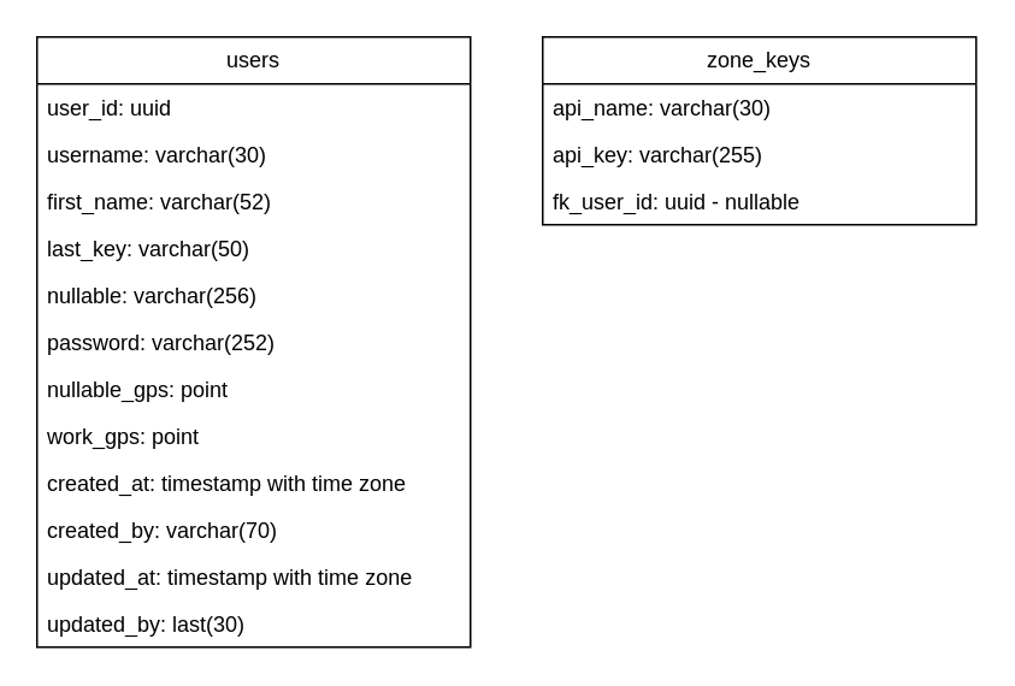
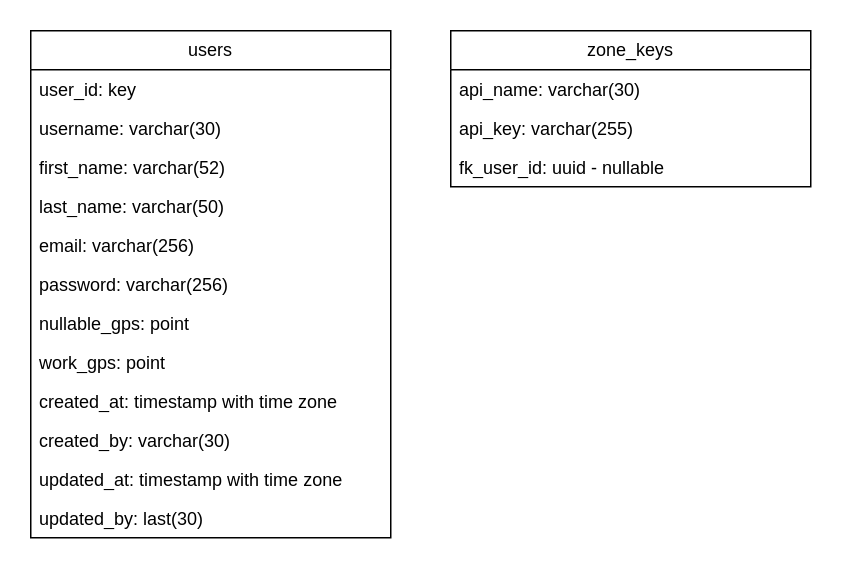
- <mxCell id="3" value="user_id: uuid" style="text;strokeColor=none;fillColor=none;align=left;verticalAlign=top;spacingLeft=4;spacingRight=4;overflow=hidden;rotatable=0;points=[[0,0.5],[1,0.5]];portConstraint=eastwest;whiteSpace=wrap;html=1;" parent="2" vertex="1"><mxGeometry y="26" width="240" height="26" as="geometry" /></mxCell>
+ <mxCell id="3" value="user_id: key" style="text;strokeColor=none;fillColor=none;align=left;verticalAlign=top;spacingLeft=4;spacingRight=4;overflow=hidden;rotatable=0;points=[[0,0.5],[1,0.5]];portConstraint=eastwest;whiteSpace=wrap;html=1;" parent="2" vertex="1"><mxGeometry y="26" width="240" height="26" as="geometry" /></mxCell>
- <mxCell id="6" value="last_key: varchar(50)" style="text;strokeColor=none;fillColor=none;align=left;verticalAlign=top;spacingLeft=4;spacingRight=4;overflow=hidden;rotatable=0;points=[[0,0.5],[1,0.5]];portConstraint=eastwest;whiteSpace=wrap;html=1;" parent="2" vertex="1"><mxGeometry y="104" width="240" height="26" as="geometry" /></mxCell>
+ <mxCell id="6" value="last_name: varchar(50)" style="text;strokeColor=none;fillColor=none;align=left;verticalAlign=top;spacingLeft=4;spacingRight=4;overflow=hidden;rotatable=0;points=[[0,0.5],[1,0.5]];portConstraint=eastwest;whiteSpace=wrap;html=1;" parent="2" vertex="1"><mxGeometry y="104" width="240" height="26" as="geometry" /></mxCell>
- <mxCell id="7" value="nullable: varchar(256)" style="text;strokeColor=none;fillColor=none;align=left;verticalAlign=top;spacingLeft=4;spacingRight=4;overflow=hidden;rotatable=0;points=[[0,0.5],[1,0.5]];portConstraint=eastwest;whiteSpace=wrap;html=1;" parent="2" vertex="1"><mxGeometry y="130" width="240" height="26" as="geometry" /></mxCell>
+ <mxCell id="7" value="email: varchar(256)" style="text;strokeColor=none;fillColor=none;align=left;verticalAlign=top;spacingLeft=4;spacingRight=4;overflow=hidden;rotatable=0;points=[[0,0.5],[1,0.5]];portConstraint=eastwest;whiteSpace=wrap;html=1;" parent="2" vertex="1"><mxGeometry y="130" width="240" height="26" as="geometry" /></mxCell>
- <mxCell id="8" value="password: varchar(252)" style="text;strokeColor=none;fillColor=none;align=left;verticalAlign=top;spacingLeft=4;spacingRight=4;overflow=hidden;rotatable=0;points=[[0,0.5],[1,0.5]];portConstraint=eastwest;whiteSpace=wrap;html=1;" parent="2" vertex="1"><mxGeometry y="156" width="240" height="26" as="geometry" /></mxCell>
+ <mxCell id="8" value="password: varchar(256)" style="text;strokeColor=none;fillColor=none;align=left;verticalAlign=top;spacingLeft=4;spacingRight=4;overflow=hidden;rotatable=0;points=[[0,0.5],[1,0.5]];portConstraint=eastwest;whiteSpace=wrap;html=1;" parent="2" vertex="1"><mxGeometry y="156" width="240" height="26" as="geometry" /></mxCell>
- <mxCell id="12" value="created_by: varchar(70)" style="text;strokeColor=none;fillColor=none;align=left;verticalAlign=top;spacingLeft=4;spacingRight=4;overflow=hidden;rotatable=0;points=[[0,0.5],[1,0.5]];portConstraint=eastwest;whiteSpace=wrap;html=1;" parent="2" vertex="1"><mxGeometry y="260" width="240" height="26" as="geometry" /></mxCell>
+ <mxCell id="12" value="created_by: varchar(30)" style="text;strokeColor=none;fillColor=none;align=left;verticalAlign=top;spacingLeft=4;spacingRight=4;overflow=hidden;rotatable=0;points=[[0,0.5],[1,0.5]];portConstraint=eastwest;whiteSpace=wrap;html=1;" parent="2" vertex="1"><mxGeometry y="260" width="240" height="26" as="geometry" /></mxCell>
